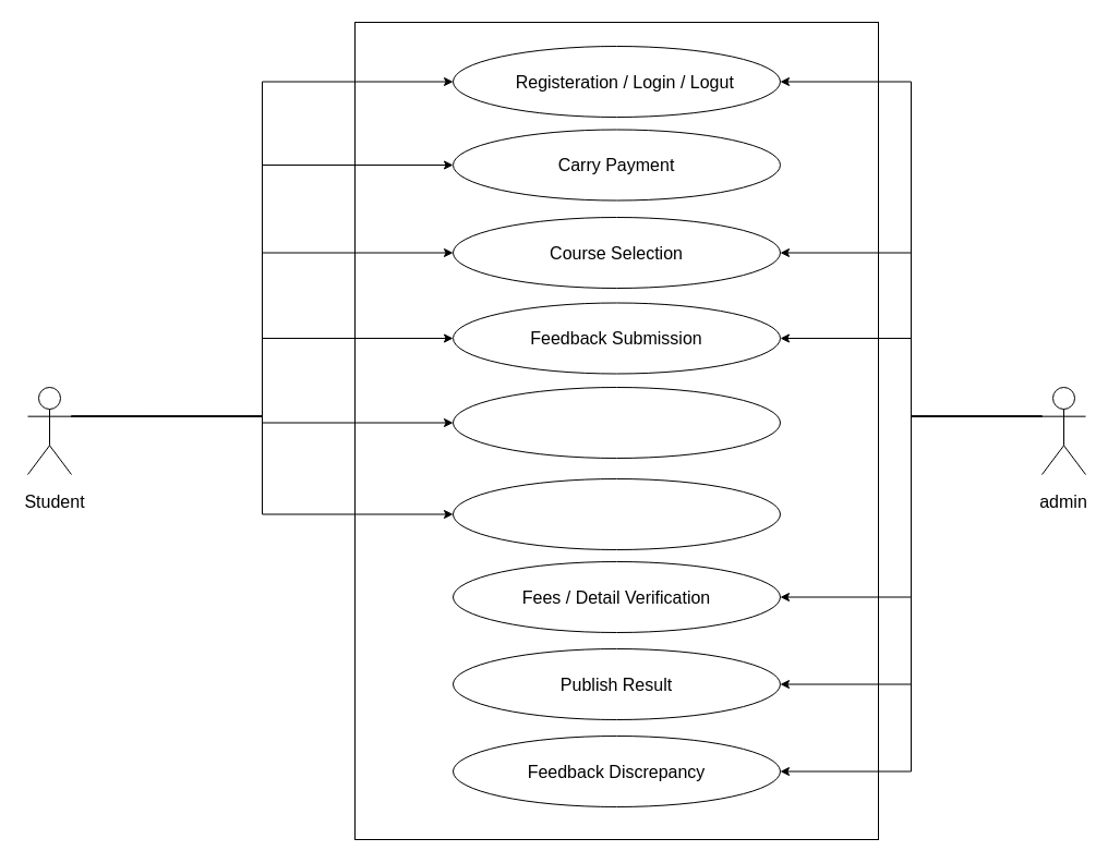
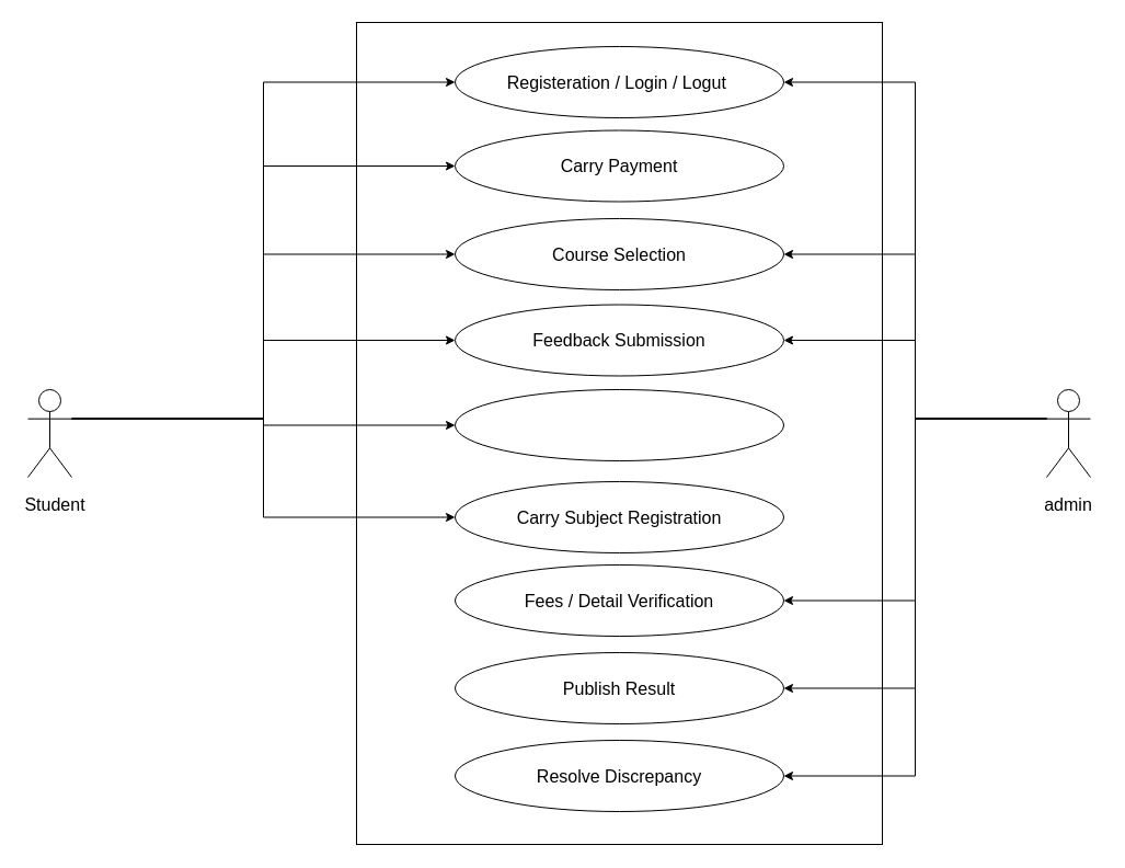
- <mxCell id="20" value="Registeration / Login / Logut&amp;nbsp;" style="text;html=1;strokeColor=none;fillColor=none;align=center;verticalAlign=middle;whiteSpace=wrap;rounded=0;fontSize=16;" vertex="1" parent="1"><mxGeometry x="455" y="59.5" width="240" height="30" as="geometry" /></mxCell>
+ <mxCell id="20" value="Registeration / Login / Logut&amp;nbsp;" style="text;html=1;strokeColor=none;fillColor=none;align=center;verticalAlign=middle;whiteSpace=wrap;rounded=0;fontSize=16;" vertex="1" parent="1"><mxGeometry x="445" y="59.5" width="240" height="30" as="geometry" /></mxCell>
+ <mxCell id="29" value="Carry Subject Registration" style="text;html=1;strokeColor=none;fillColor=none;align=center;verticalAlign=middle;whiteSpace=wrap;rounded=0;fontSize=16;" vertex="1" parent="1"><mxGeometry x="445" y="456.5" width="240" height="30" as="geometry" /></mxCell>
- <mxCell id="35" value="Feedback Discrepancy" style="text;html=1;strokeColor=none;fillColor=none;align=center;verticalAlign=middle;whiteSpace=wrap;rounded=0;fontSize=16;" vertex="1" parent="1"><mxGeometry x="445" y="692.5" width="240" height="30" as="geometry" /></mxCell>
+ <mxCell id="35" value="Resolve Discrepancy" style="text;html=1;strokeColor=none;fillColor=none;align=center;verticalAlign=middle;whiteSpace=wrap;rounded=0;fontSize=16;" vertex="1" parent="1"><mxGeometry x="445" y="692.5" width="240" height="30" as="geometry" /></mxCell>
